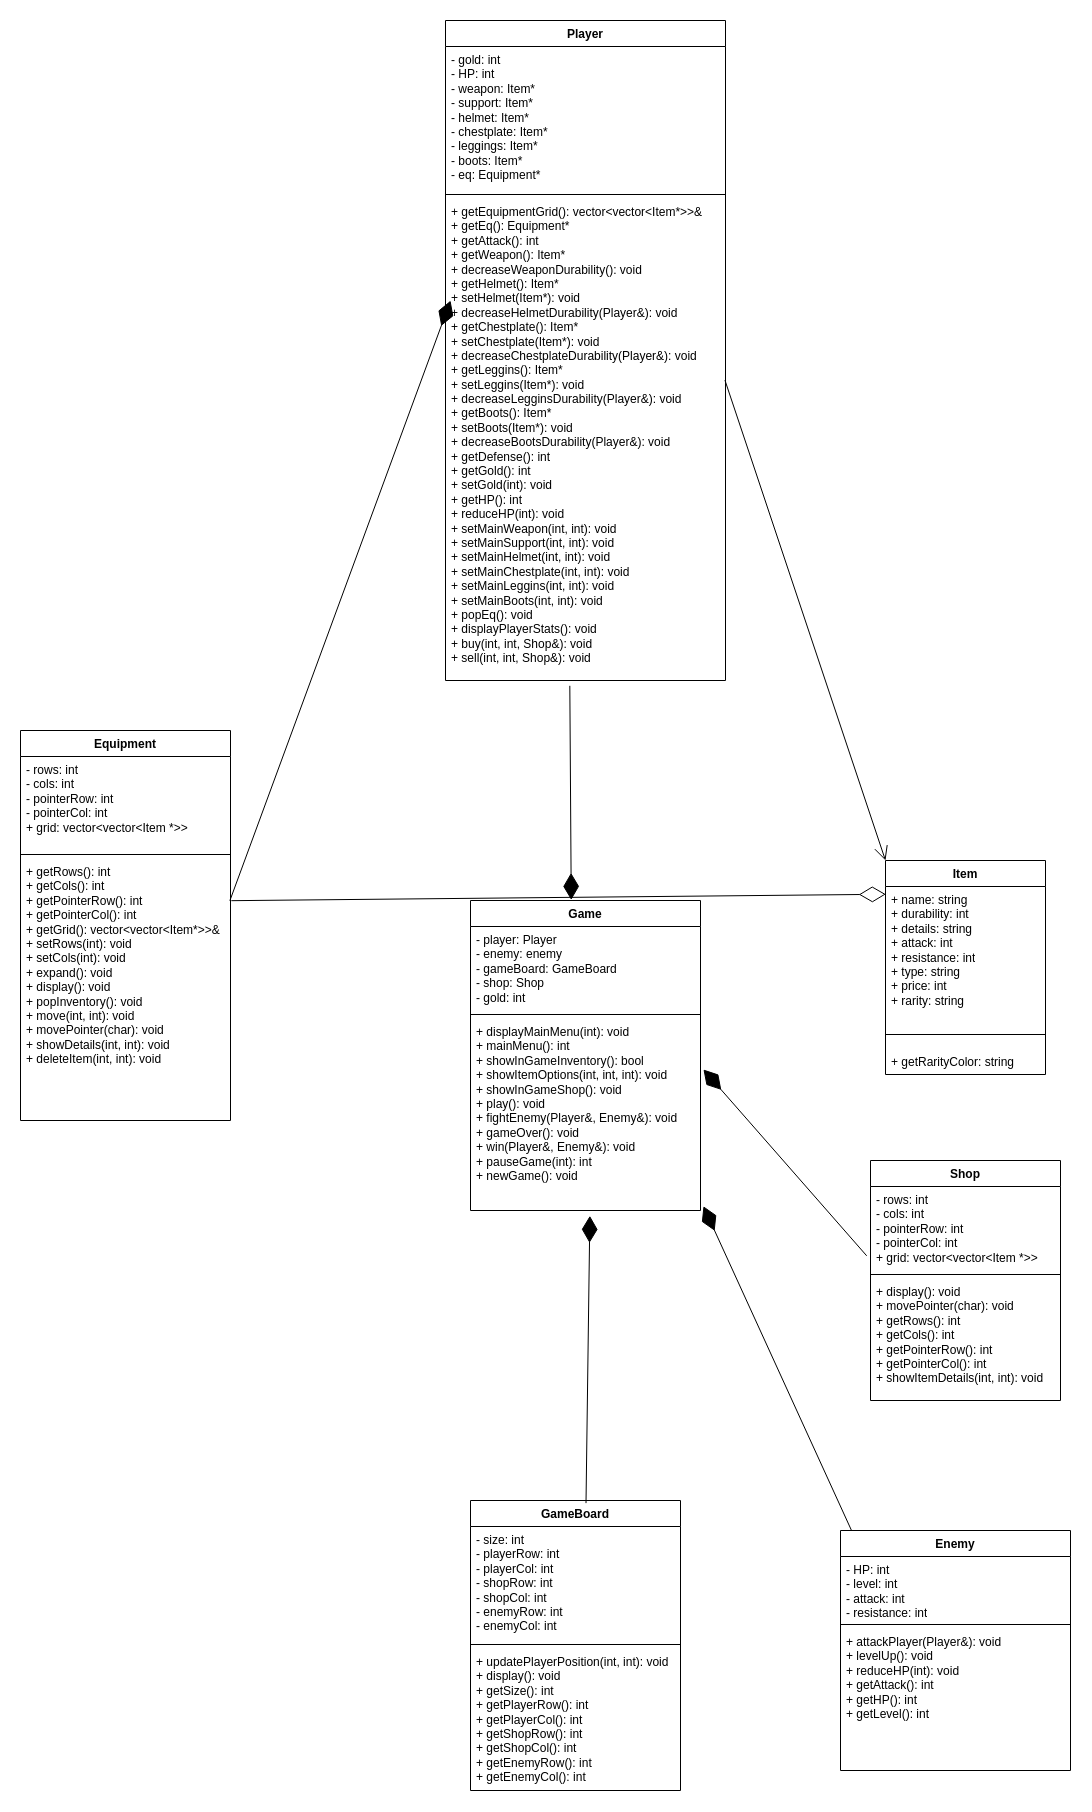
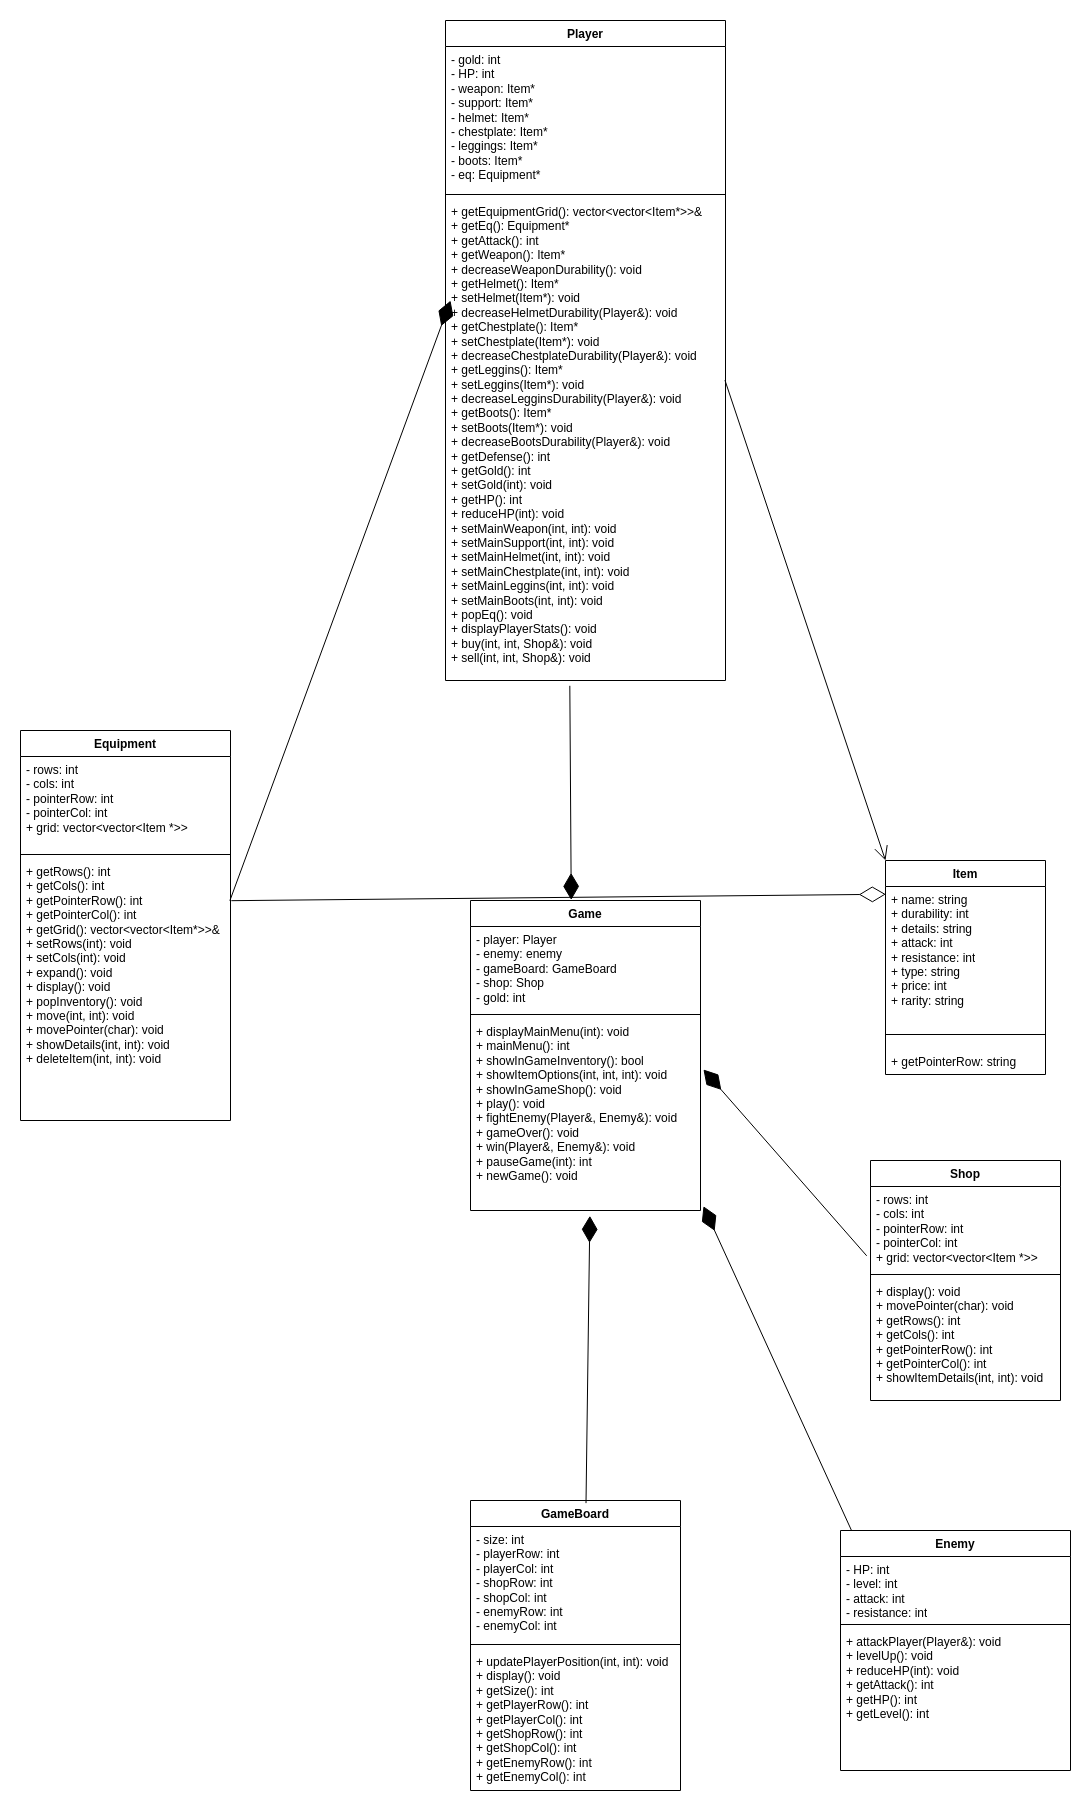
- <mxCell id="25" value="+ getRarityColor: string" style="text;strokeColor=none;fillColor=none;align=left;verticalAlign=top;spacingLeft=4;spacingRight=4;overflow=hidden;rotatable=0;points=[[0,0.5],[1,0.5]];portConstraint=eastwest;whiteSpace=wrap;html=1;" vertex="1" parent="22"><mxGeometry y="188" width="160" height="26" as="geometry" /></mxCell>
+ <mxCell id="25" value="+ getPointerRow: string" style="text;strokeColor=none;fillColor=none;align=left;verticalAlign=top;spacingLeft=4;spacingRight=4;overflow=hidden;rotatable=0;points=[[0,0.5],[1,0.5]];portConstraint=eastwest;whiteSpace=wrap;html=1;" vertex="1" parent="22"><mxGeometry y="188" width="160" height="26" as="geometry" /></mxCell>
